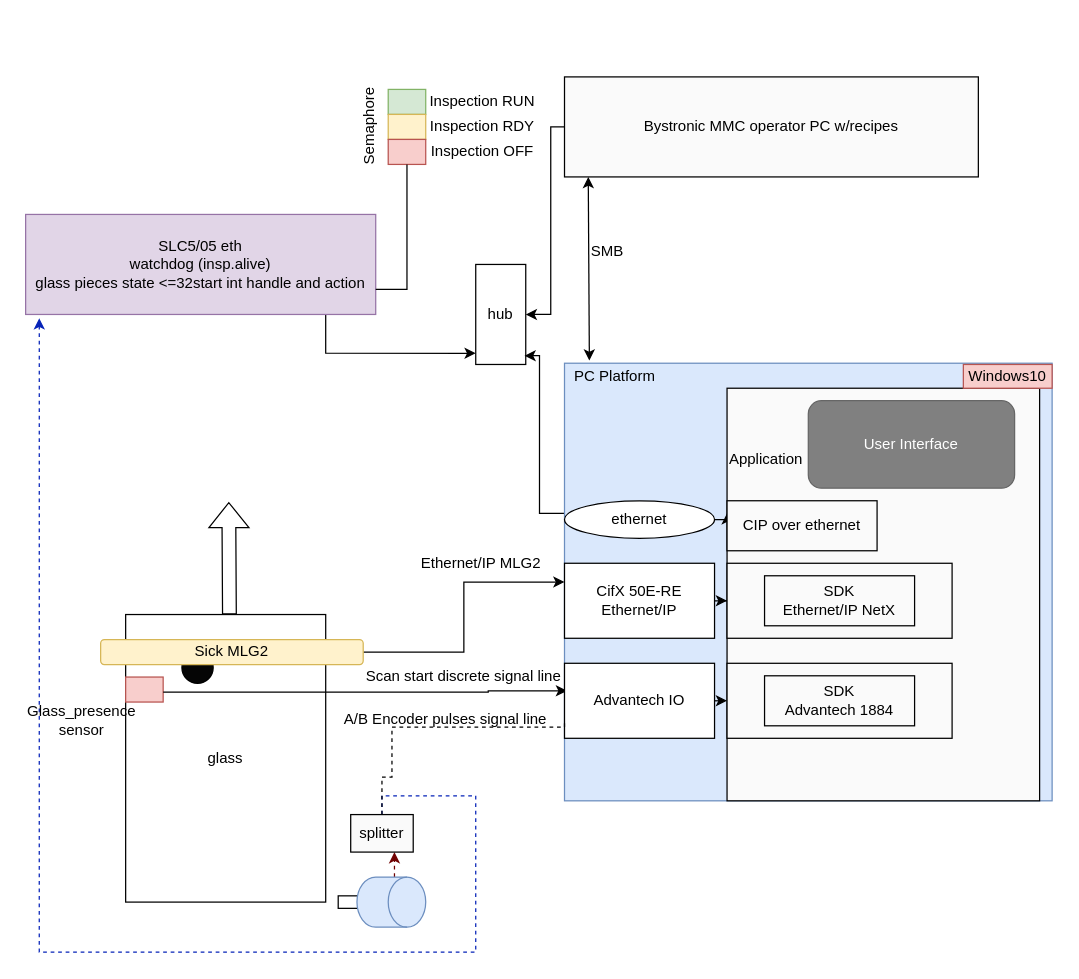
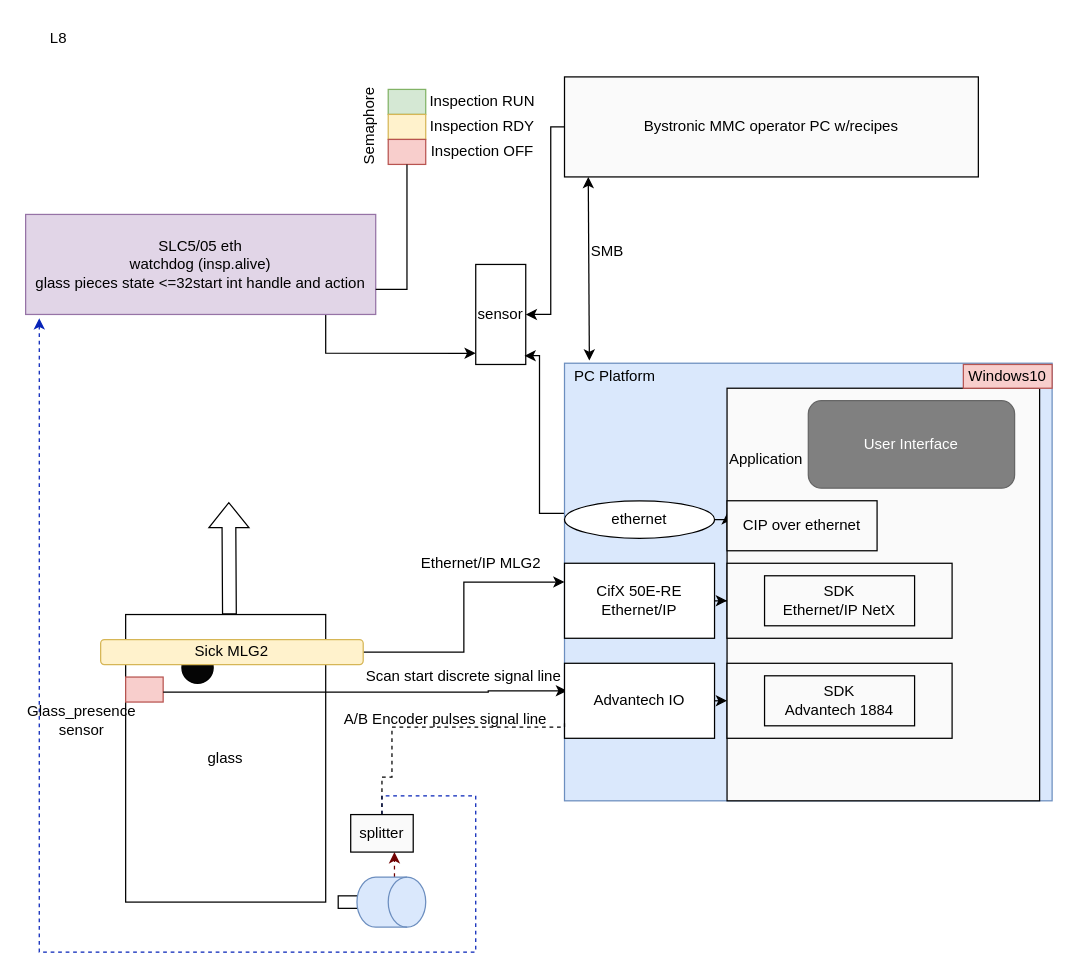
+ <mxCell id="45" value="L8" style="text;html=1;align=center;verticalAlign=middle;resizable=0;points=[];autosize=1;strokeColor=none;fillColor=none;fontColor=#030303;" parent="1" vertex="1"><mxGeometry x="31" y="20" width="30" height="20" as="geometry" /></mxCell>
- <mxCell id="9" value="hub" style="rounded=0;whiteSpace=wrap;html=1;" parent="1" vertex="1"><mxGeometry x="380" y="211" width="40" height="80" as="geometry" /></mxCell>
+ <mxCell id="9" value="sensor" style="rounded=0;whiteSpace=wrap;html=1;" parent="1" vertex="1"><mxGeometry x="380" y="211" width="40" height="80" as="geometry" /></mxCell>
